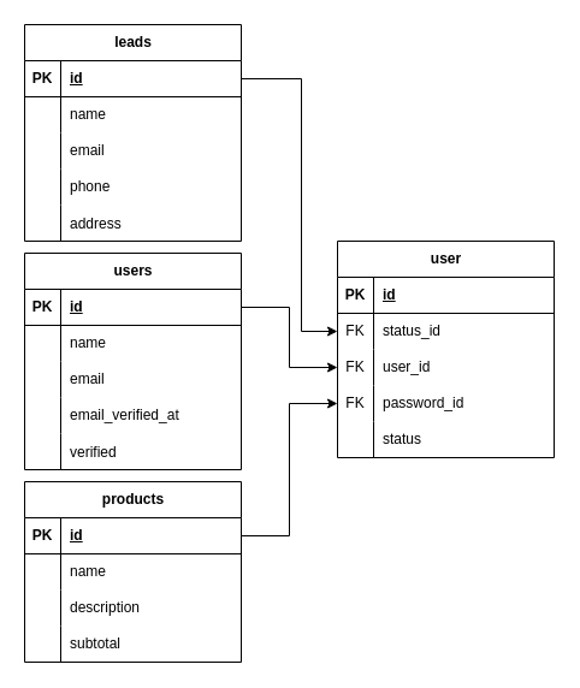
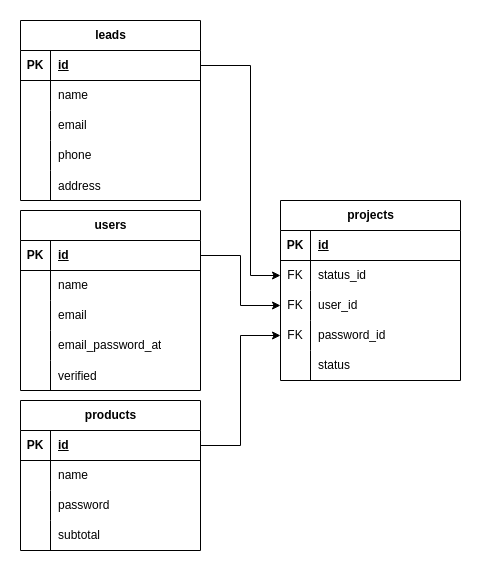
- <mxCell id="47" value="user" style="shape=table;startSize=30;container=1;collapsible=1;childLayout=tableLayout;fixedRows=1;rowLines=0;fontStyle=1;align=center;resizeLast=1;html=1;" parent="1" vertex="1"><mxGeometry x="280" y="200" width="180" height="180" as="geometry" /></mxCell>
+ <mxCell id="47" value="projects" style="shape=table;startSize=30;container=1;collapsible=1;childLayout=tableLayout;fixedRows=1;rowLines=0;fontStyle=1;align=center;resizeLast=1;html=1;" parent="1" vertex="1"><mxGeometry x="280" y="200" width="180" height="180" as="geometry" /></mxCell>
- <mxCell id="14" value="email_verified_at" style="shape=partialRectangle;connectable=0;fillColor=none;top=0;left=0;bottom=0;right=0;align=left;spacingLeft=6;overflow=hidden;whiteSpace=wrap;html=1;" parent="12" vertex="1"><mxGeometry x="30" width="150" height="30" as="geometry"><mxRectangle width="150" height="30" as="alternateBounds" /></mxGeometry></mxCell>
+ <mxCell id="14" value="email_password_at" style="shape=partialRectangle;connectable=0;fillColor=none;top=0;left=0;bottom=0;right=0;align=left;spacingLeft=6;overflow=hidden;whiteSpace=wrap;html=1;" parent="12" vertex="1"><mxGeometry x="30" width="150" height="30" as="geometry"><mxRectangle width="150" height="30" as="alternateBounds" /></mxGeometry></mxCell>
- <mxCell id="43" value="description" style="shape=partialRectangle;connectable=0;fillColor=none;top=0;left=0;bottom=0;right=0;align=left;spacingLeft=6;overflow=hidden;whiteSpace=wrap;html=1;" parent="41" vertex="1"><mxGeometry x="30" width="150" height="30" as="geometry"><mxRectangle width="150" height="30" as="alternateBounds" /></mxGeometry></mxCell>
+ <mxCell id="43" value="password" style="shape=partialRectangle;connectable=0;fillColor=none;top=0;left=0;bottom=0;right=0;align=left;spacingLeft=6;overflow=hidden;whiteSpace=wrap;html=1;" parent="41" vertex="1"><mxGeometry x="30" width="150" height="30" as="geometry"><mxRectangle width="150" height="30" as="alternateBounds" /></mxGeometry></mxCell>
